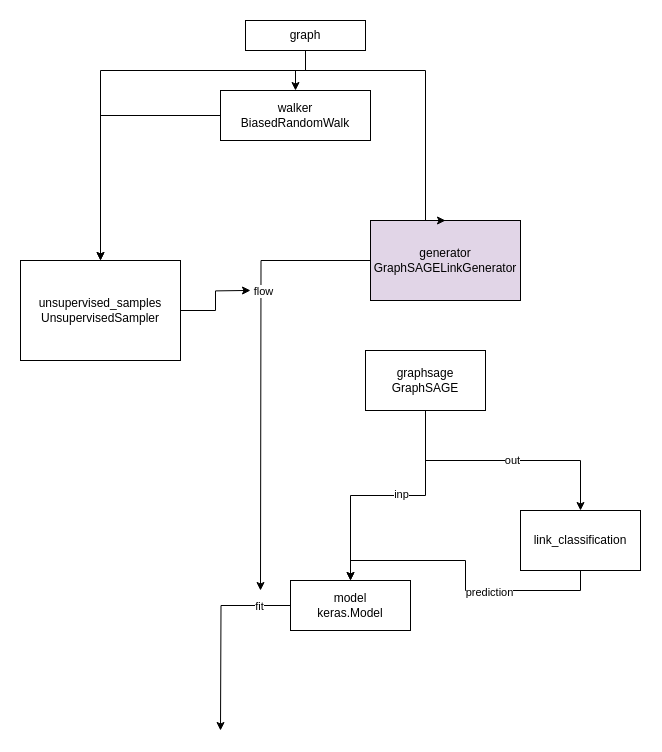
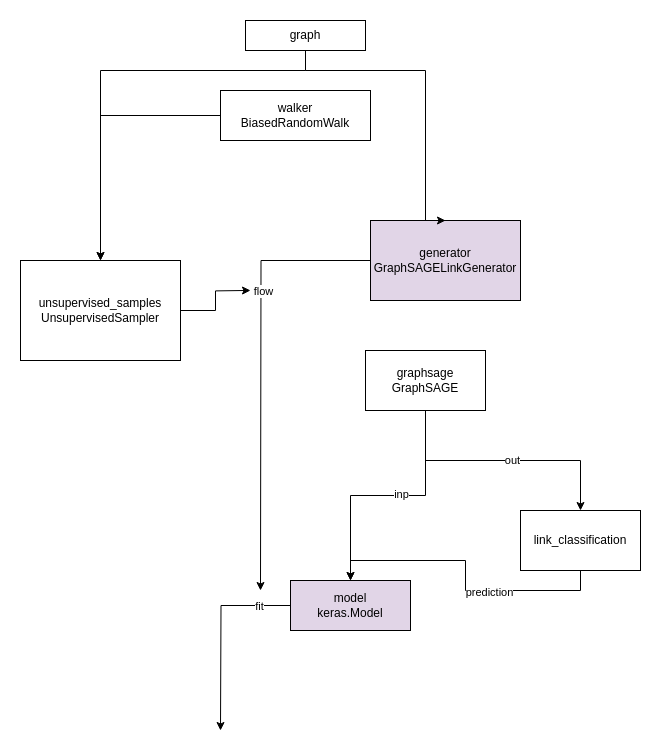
- <mxCell id="9" style="edgeStyle=orthogonalEdgeStyle;rounded=0;orthogonalLoop=1;jettySize=auto;html=1;entryX=0.5;entryY=0;entryDx=0;entryDy=0;" edge="1" parent="1" source="12" target="3"><mxGeometry relative="1" as="geometry" /></mxCell>
- <mxCell id="23" value="model&lt;br&gt;keras.Model" style="rounded=0;whiteSpace=wrap;html=1;" vertex="1" parent="1"><mxGeometry x="290" y="580" width="120" height="50" as="geometry" /></mxCell>
+ <mxCell id="23" value="model&lt;br&gt;keras.Model" style="rounded=0;whiteSpace=wrap;html=1;fillColor=#e1d5e7;" vertex="1" parent="1"><mxGeometry x="290" y="580" width="120" height="50" as="geometry" /></mxCell>
